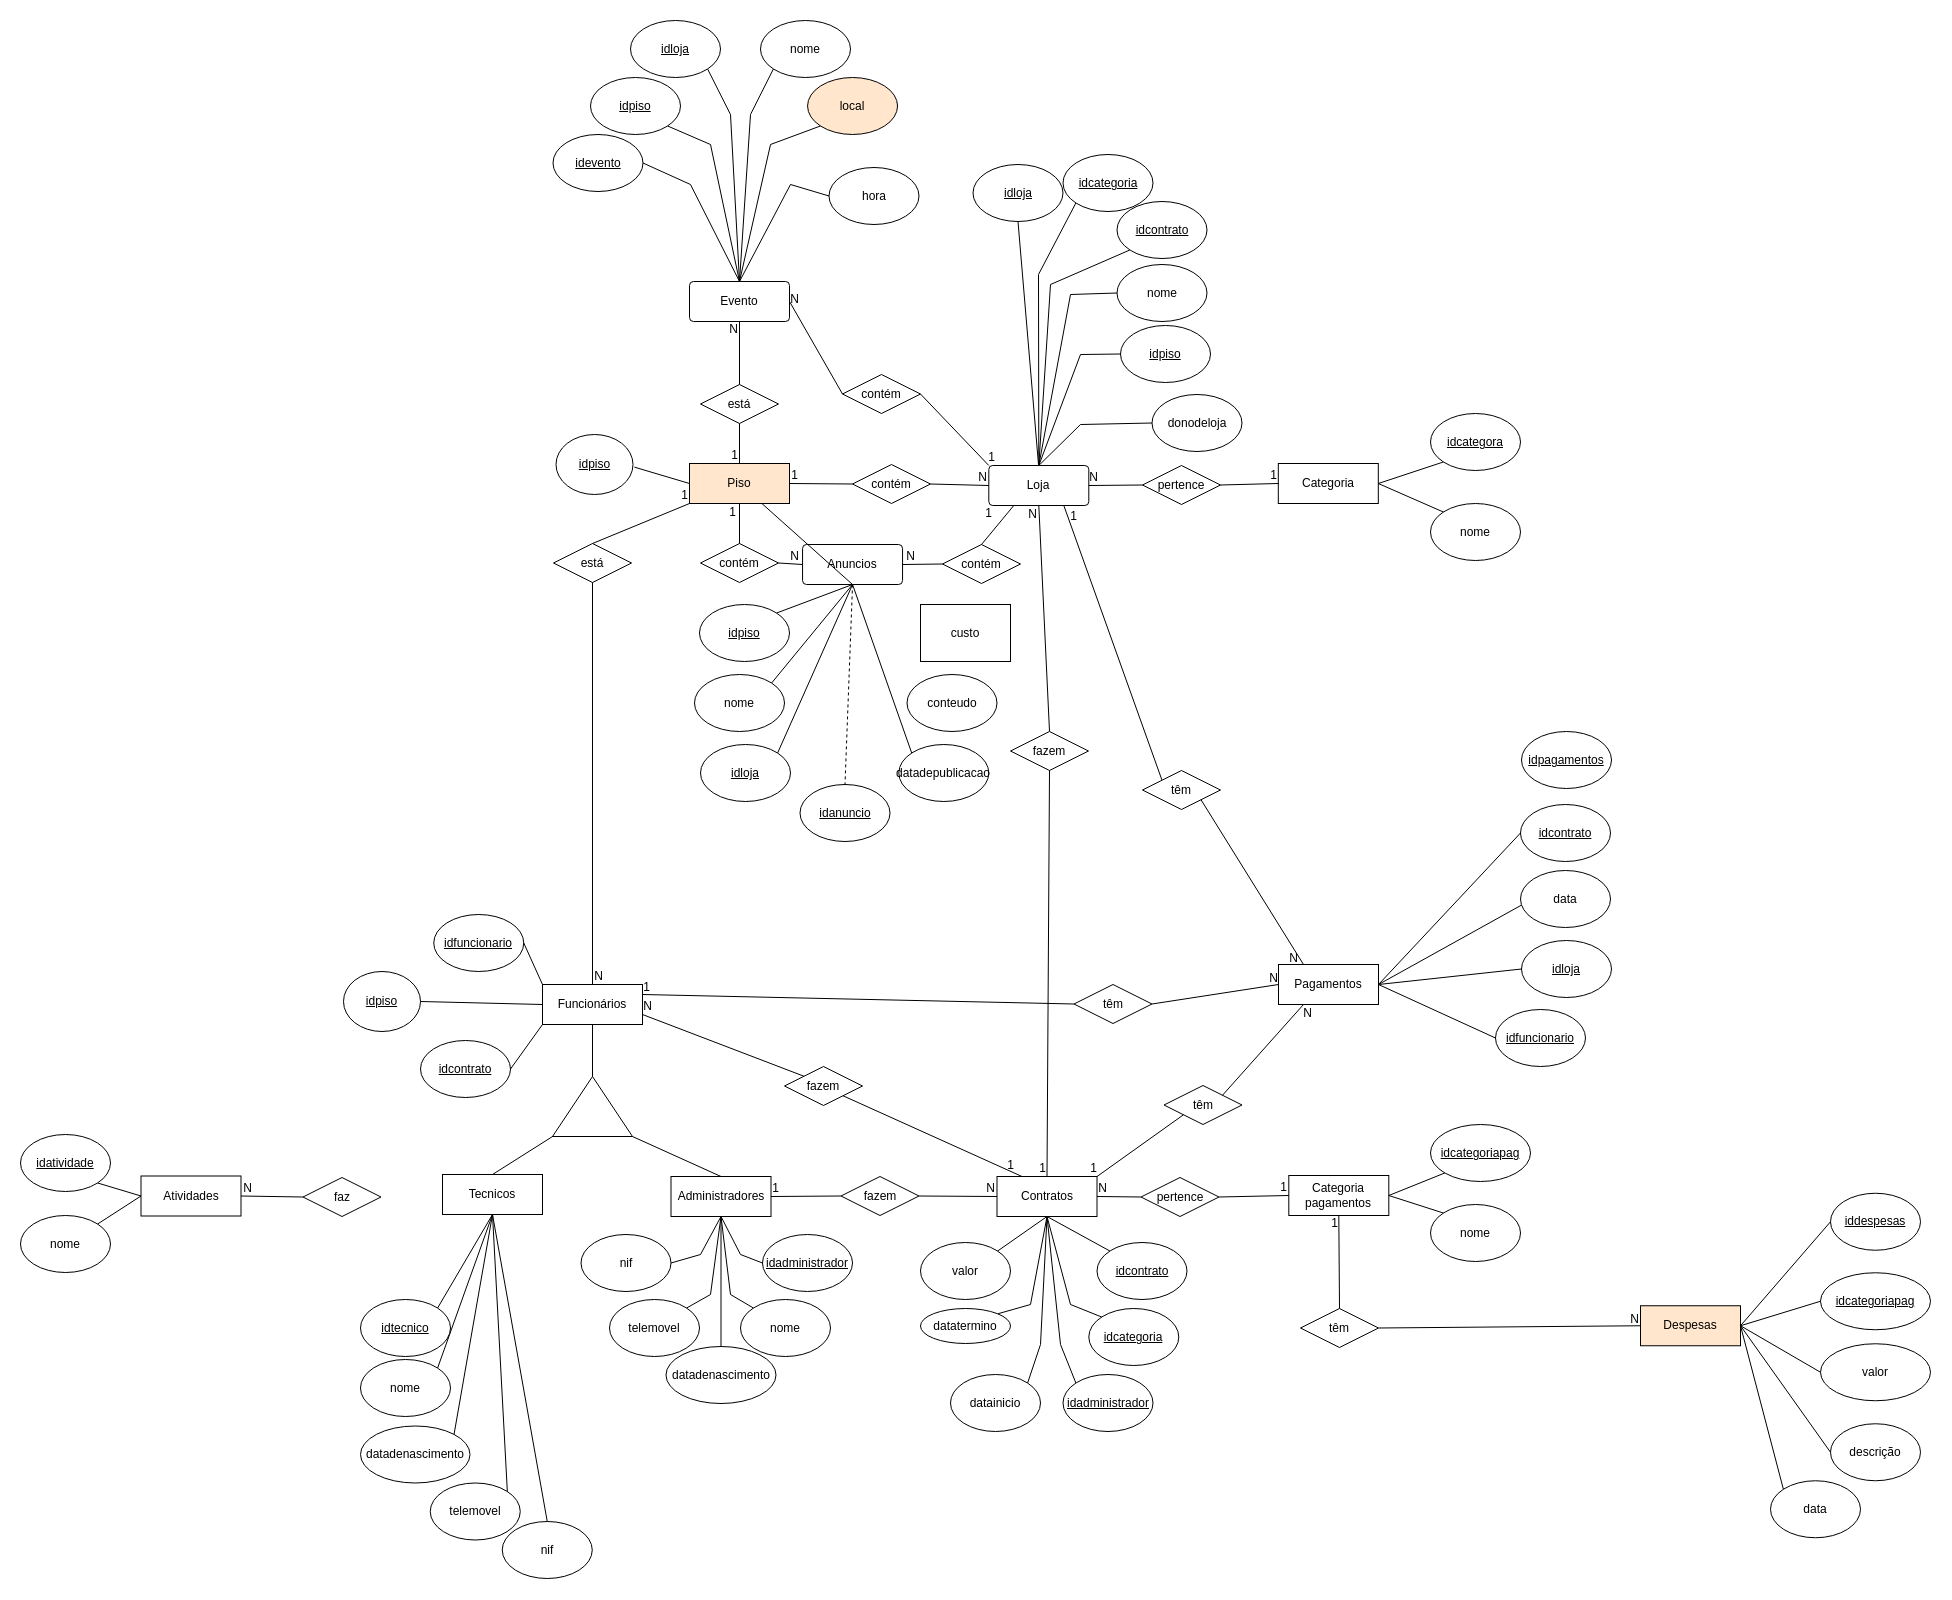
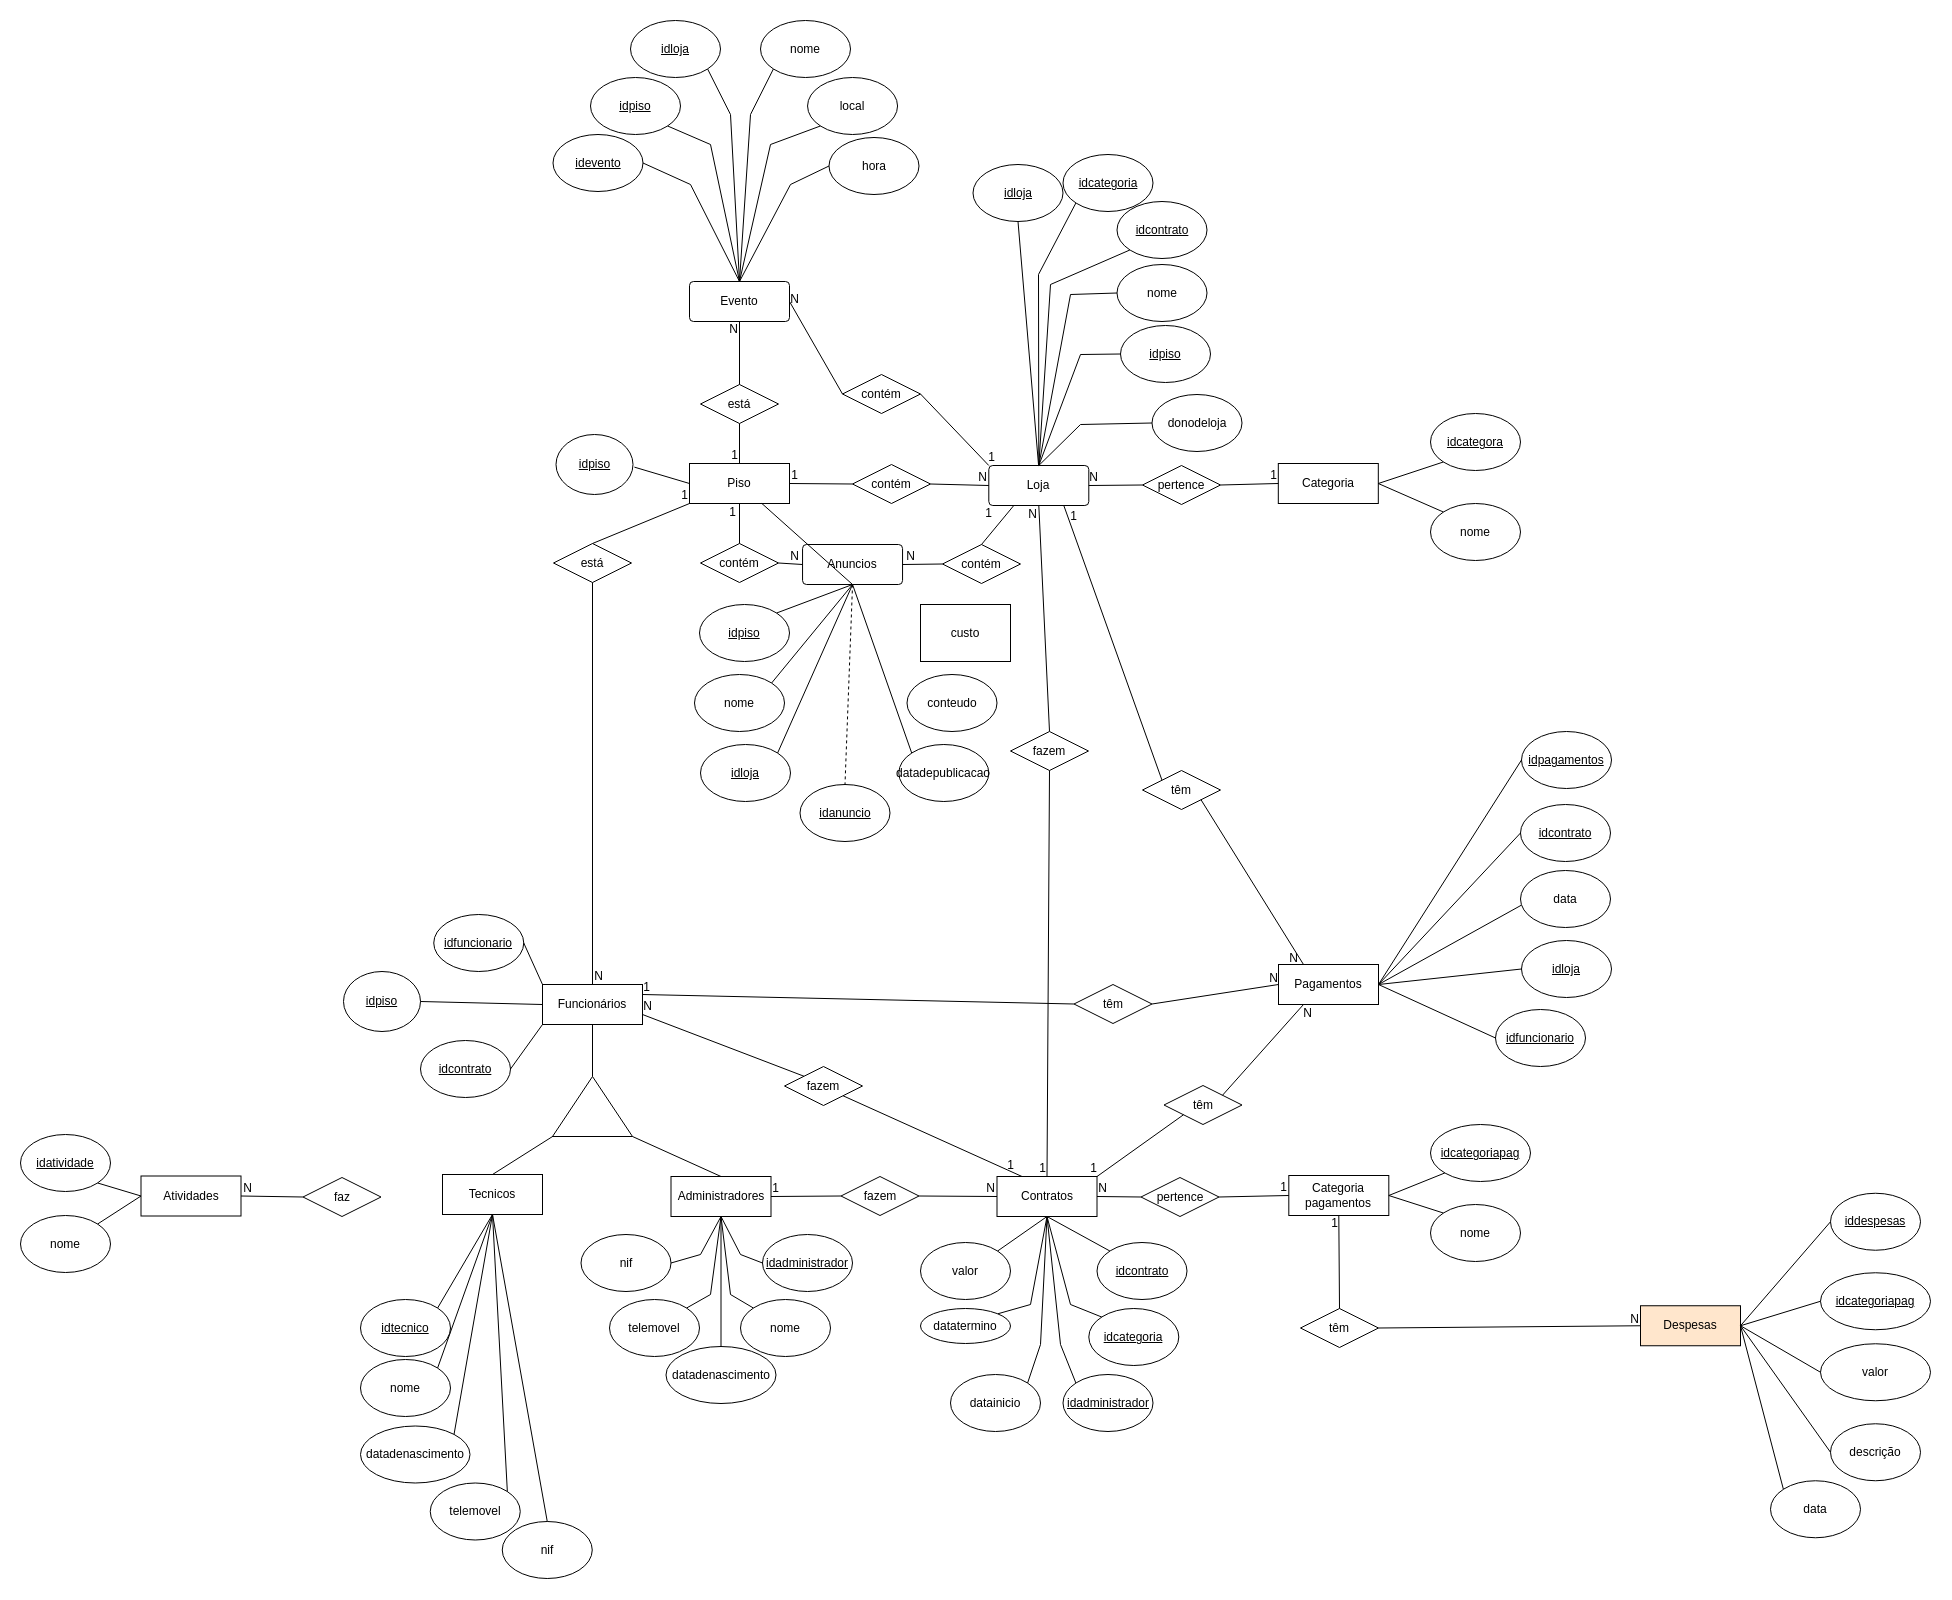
- <mxCell id="124" value="local" style="ellipse;whiteSpace=wrap;html=1;fillColor=#ffe6cc;" parent="1" vertex="1"><mxGeometry x="807.05" y="77" width="90" height="57" as="geometry" /></mxCell>
+ <mxCell id="124" value="local" style="ellipse;whiteSpace=wrap;html=1;" parent="1" vertex="1"><mxGeometry x="807.05" y="77" width="90" height="57" as="geometry" /></mxCell>
- <mxCell id="125" value="hora" style="ellipse;whiteSpace=wrap;html=1;" parent="1" vertex="1"><mxGeometry x="828.5" y="167" width="90" height="57" as="geometry" /></mxCell>
+ <mxCell id="125" value="hora" style="ellipse;whiteSpace=wrap;html=1;" parent="1" vertex="1"><mxGeometry x="828.5" y="137" width="90" height="57" as="geometry" /></mxCell>
- <mxCell id="2" value="Piso" style="rounded=1;arcSize=0;whiteSpace=wrap;html=1;align=center;fillColor=#ffe6cc;" parent="1" vertex="1"><mxGeometry x="689" y="463" width="100" height="40" as="geometry" /></mxCell>
+ <mxCell id="2" value="Piso" style="rounded=1;arcSize=0;whiteSpace=wrap;html=1;align=center;" parent="1" vertex="1"><mxGeometry x="689" y="463" width="100" height="40" as="geometry" /></mxCell>
+ <mxCell id="146" value="" style="endArrow=none;html=1;rounded=0;entryX=0;entryY=0.5;entryDx=0;entryDy=0;exitX=1;exitY=0.5;exitDx=0;exitDy=0;" parent="1" source="65" target="90" edge="1"><mxGeometry width="50" height="50" relative="1" as="geometry"><mxPoint x="1398.5" y="1185" as="sourcePoint" /><mxPoint x="1501.5" y="1177" as="targetPoint" /></mxGeometry></mxCell>
